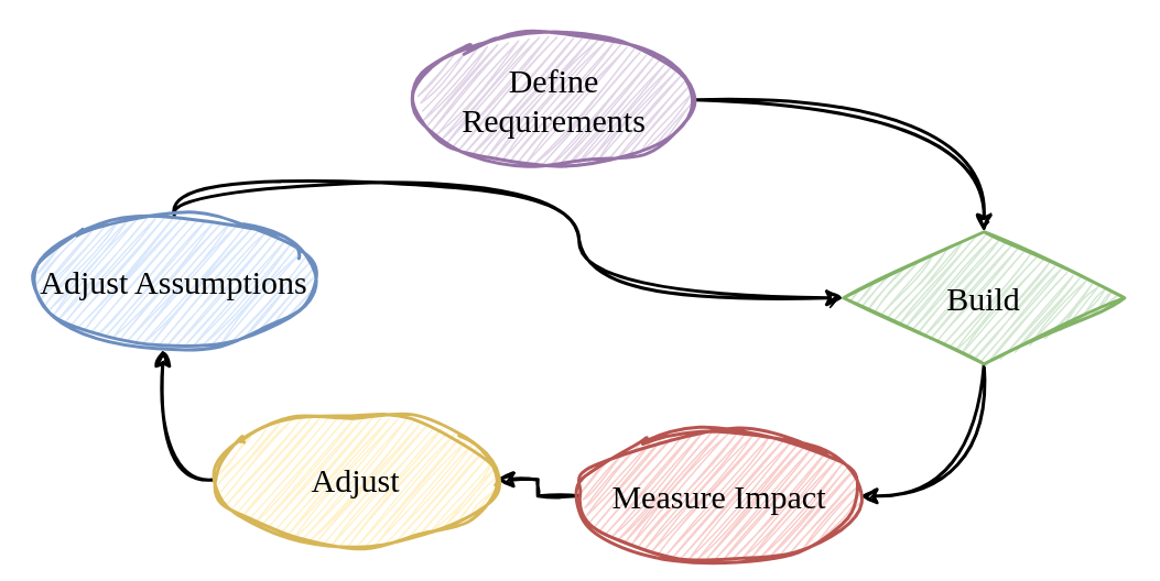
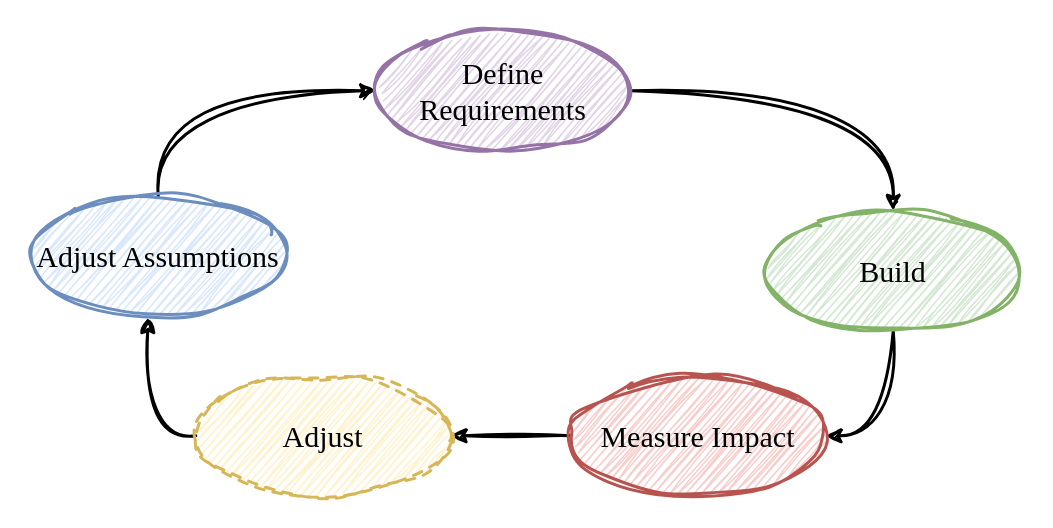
- <mxCell id="2" value="" style="edgeStyle=orthogonalEdgeStyle;sketch=1;hachureGap=4;jiggle=2;curveFitting=1;orthogonalLoop=1;jettySize=auto;html=1;fontFamily=Kalam;fontSource=https%3A%2F%2Ffonts.googleapis.com%2Fcss%3Ffamily%3DKalam;fontSize=16;exitX=0.5;exitY=0;exitDx=0;exitDy=0;curved=1;strokeWidth=2;" parent="1" source="3" target="7" edge="1"><mxGeometry relative="1" as="geometry" /></mxCell>
+ <mxCell id="2" value="" style="edgeStyle=orthogonalEdgeStyle;sketch=1;hachureGap=4;jiggle=2;curveFitting=1;orthogonalLoop=1;jettySize=auto;html=1;fontFamily=Kalam;fontSource=https%3A%2F%2Ffonts.googleapis.com%2Fcss%3Ffamily%3DKalam;fontSize=16;exitX=0.5;exitY=0;exitDx=0;exitDy=0;entryX=0;entryY=0.5;entryDx=0;entryDy=0;curved=1;strokeWidth=2;" parent="1" source="3" target="5" edge="1"><mxGeometry relative="1" as="geometry" /></mxCell>
- <mxCell id="7" value="Build" style="rhombus;whiteSpace=wrap;html=1;sketch=1;hachureGap=4;jiggle=2;curveFitting=1;fontFamily=Kalam;fontSource=https%3A%2F%2Ffonts.googleapis.com%2Fcss%3Ffamily%3DKalam;fontSize=20;fillColor=#d5e8d4;strokeColor=#82b366;strokeWidth=2;" parent="1" vertex="1"><mxGeometry x="510" y="140" width="170" height="80" as="geometry" /></mxCell>
+ <mxCell id="7" value="Build" style="ellipse;whiteSpace=wrap;html=1;sketch=1;hachureGap=4;jiggle=2;curveFitting=1;fontFamily=Kalam;fontSource=https%3A%2F%2Ffonts.googleapis.com%2Fcss%3Ffamily%3DKalam;fontSize=20;fillColor=#d5e8d4;strokeColor=#82b366;strokeWidth=2;" parent="1" vertex="1"><mxGeometry x="510" y="140" width="170" height="80" as="geometry" /></mxCell>
- <mxCell id="11" value="Adjust" style="ellipse;whiteSpace=wrap;html=1;sketch=1;hachureGap=4;jiggle=2;curveFitting=1;fontFamily=Kalam;fontSource=https%3A%2F%2Ffonts.googleapis.com%2Fcss%3Ffamily%3DKalam;fontSize=20;fillColor=#fff2cc;strokeColor=#d6b656;strokeWidth=2;" parent="1" vertex="1"><mxGeometry x="130" y="250" width="170" height="80" as="geometry" /></mxCell>
+ <mxCell id="11" value="Adjust" style="ellipse;whiteSpace=wrap;html=1;sketch=1;hachureGap=4;jiggle=2;curveFitting=1;fontFamily=Kalam;fontSource=https%3A%2F%2Ffonts.googleapis.com%2Fcss%3Ffamily%3DKalam;fontSize=20;fillColor=#fff2cc;strokeColor=#d6b656;strokeWidth=2;dashed=1;" parent="1" vertex="1"><mxGeometry x="130" y="250" width="170" height="80" as="geometry" /></mxCell>
- <mxCell id="9" value="Measure Impact" style="ellipse;whiteSpace=wrap;html=1;sketch=1;hachureGap=4;jiggle=2;curveFitting=1;fontFamily=Kalam;fontSource=https%3A%2F%2Ffonts.googleapis.com%2Fcss%3Ffamily%3DKalam;fontSize=20;fillColor=#f8cecc;strokeColor=#b85450;strokeWidth=2;" parent="1" vertex="1"><mxGeometry x="350" y="260" width="170" height="80" as="geometry" /></mxCell>
+ <mxCell id="9" value="Measure Impact" style="ellipse;whiteSpace=wrap;html=1;sketch=1;hachureGap=4;jiggle=2;curveFitting=1;fontFamily=Kalam;fontSource=https%3A%2F%2Ffonts.googleapis.com%2Fcss%3Ffamily%3DKalam;fontSize=20;fillColor=#f8cecc;strokeColor=#b85450;strokeWidth=2;" parent="1" vertex="1"><mxGeometry x="380" y="250" width="170" height="80" as="geometry" /></mxCell>
